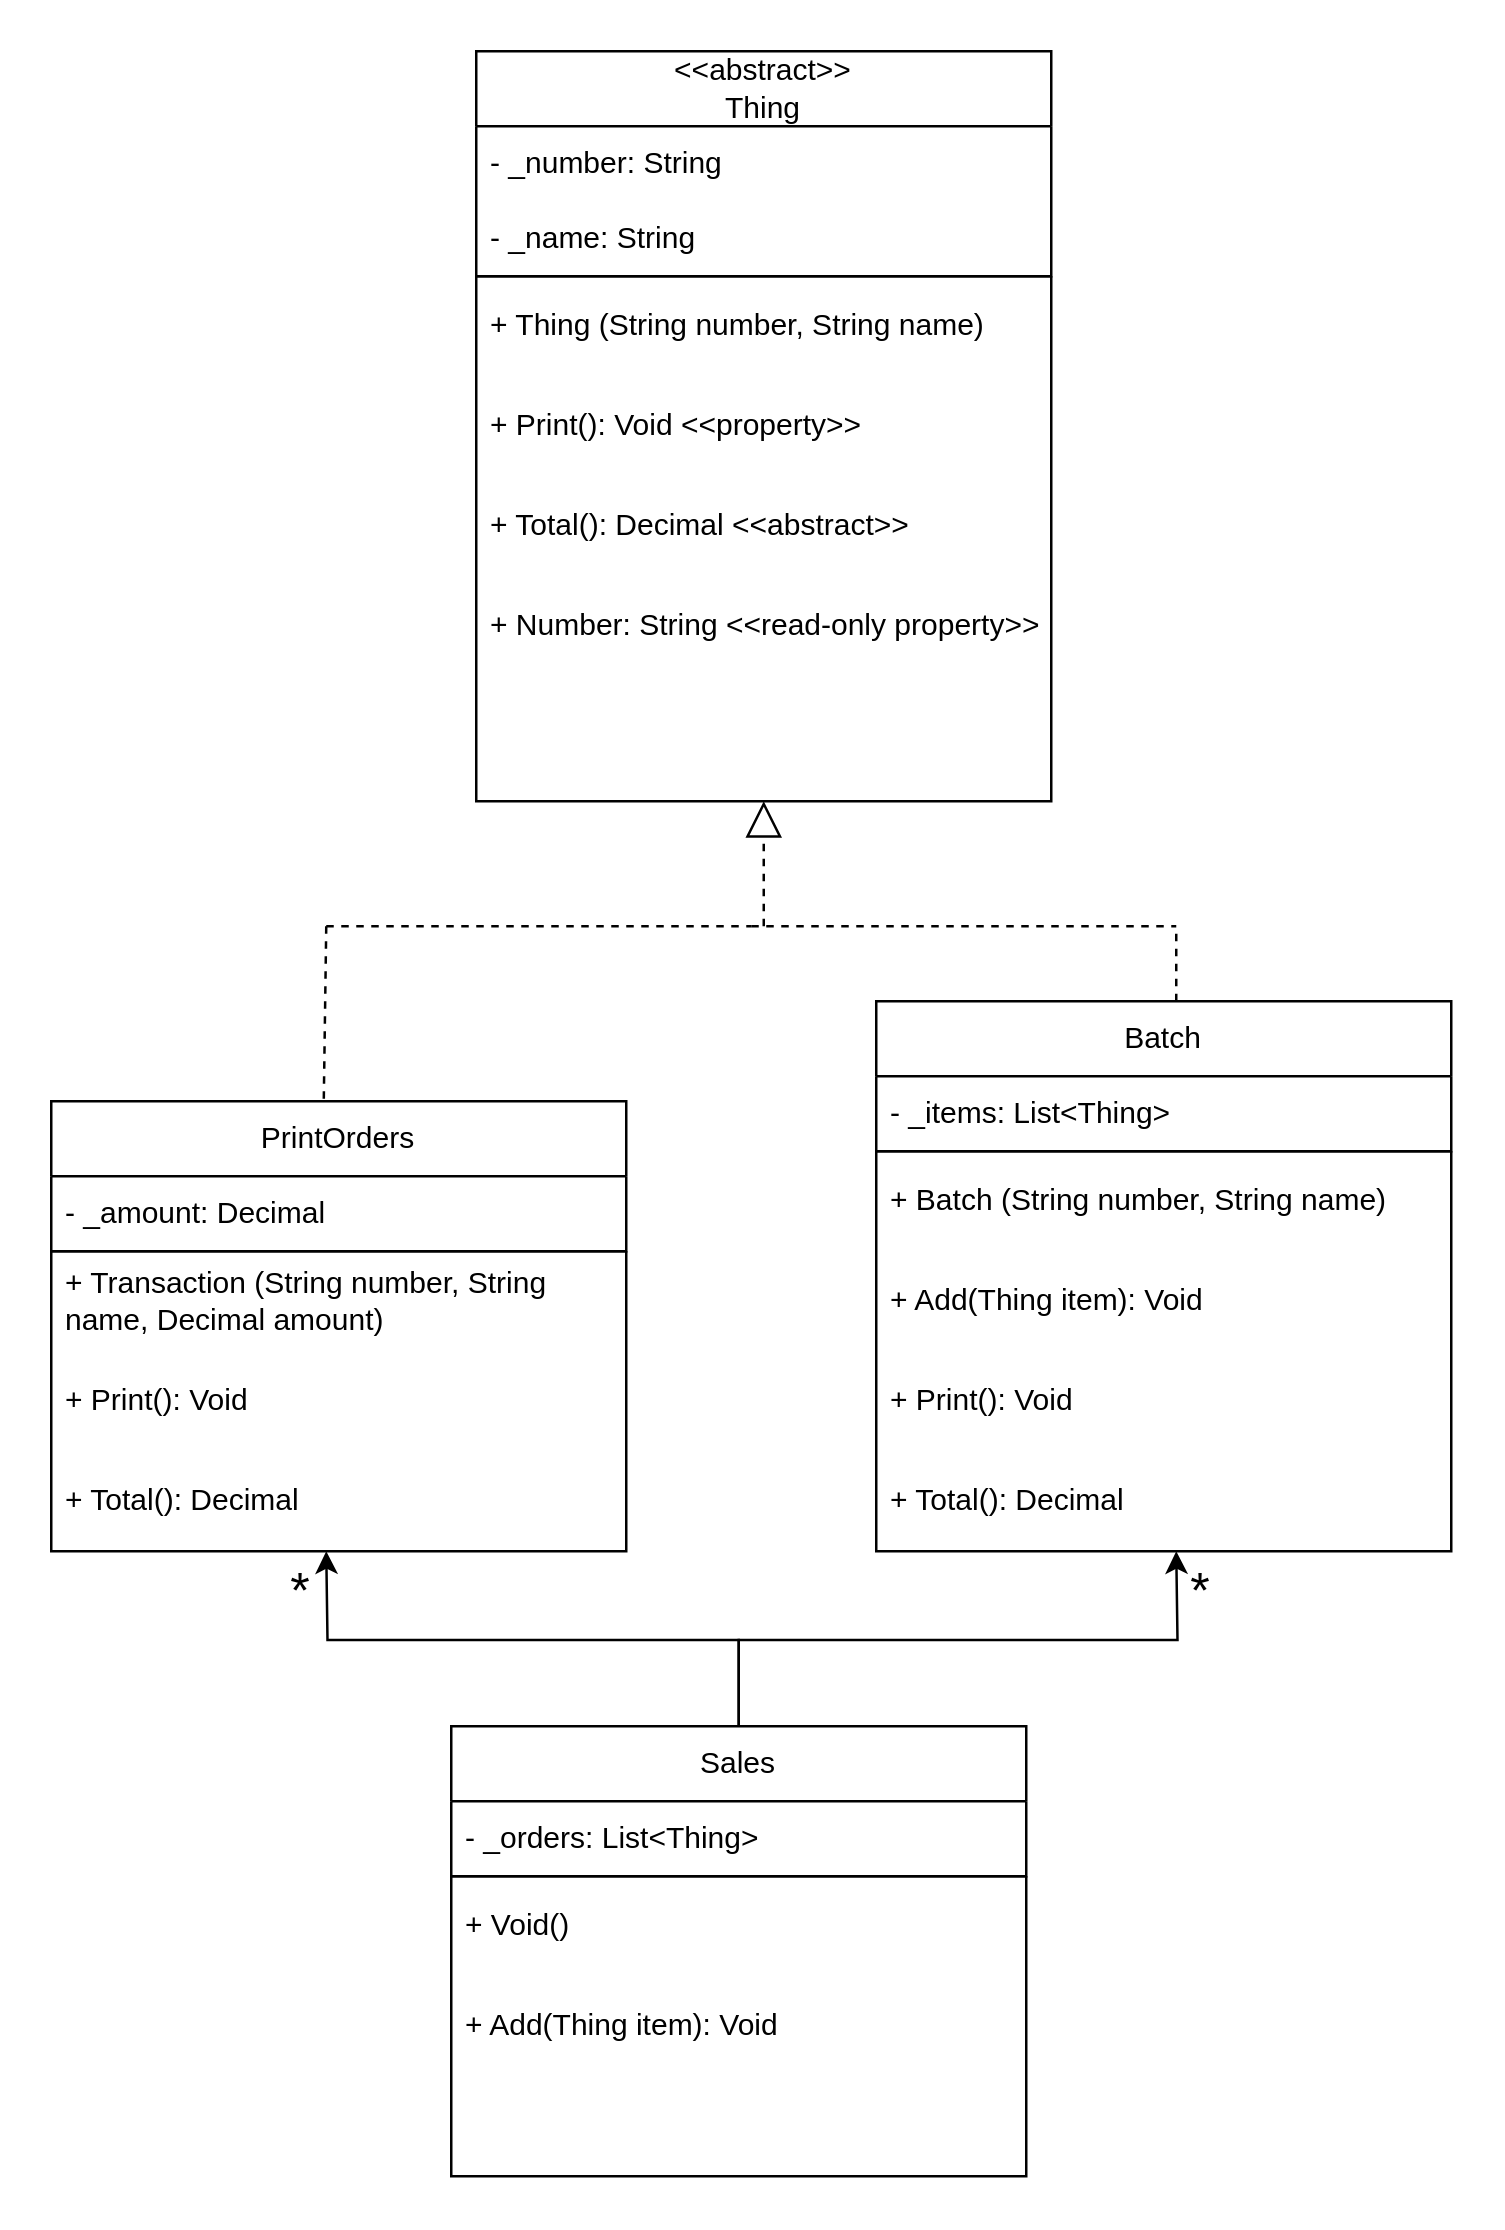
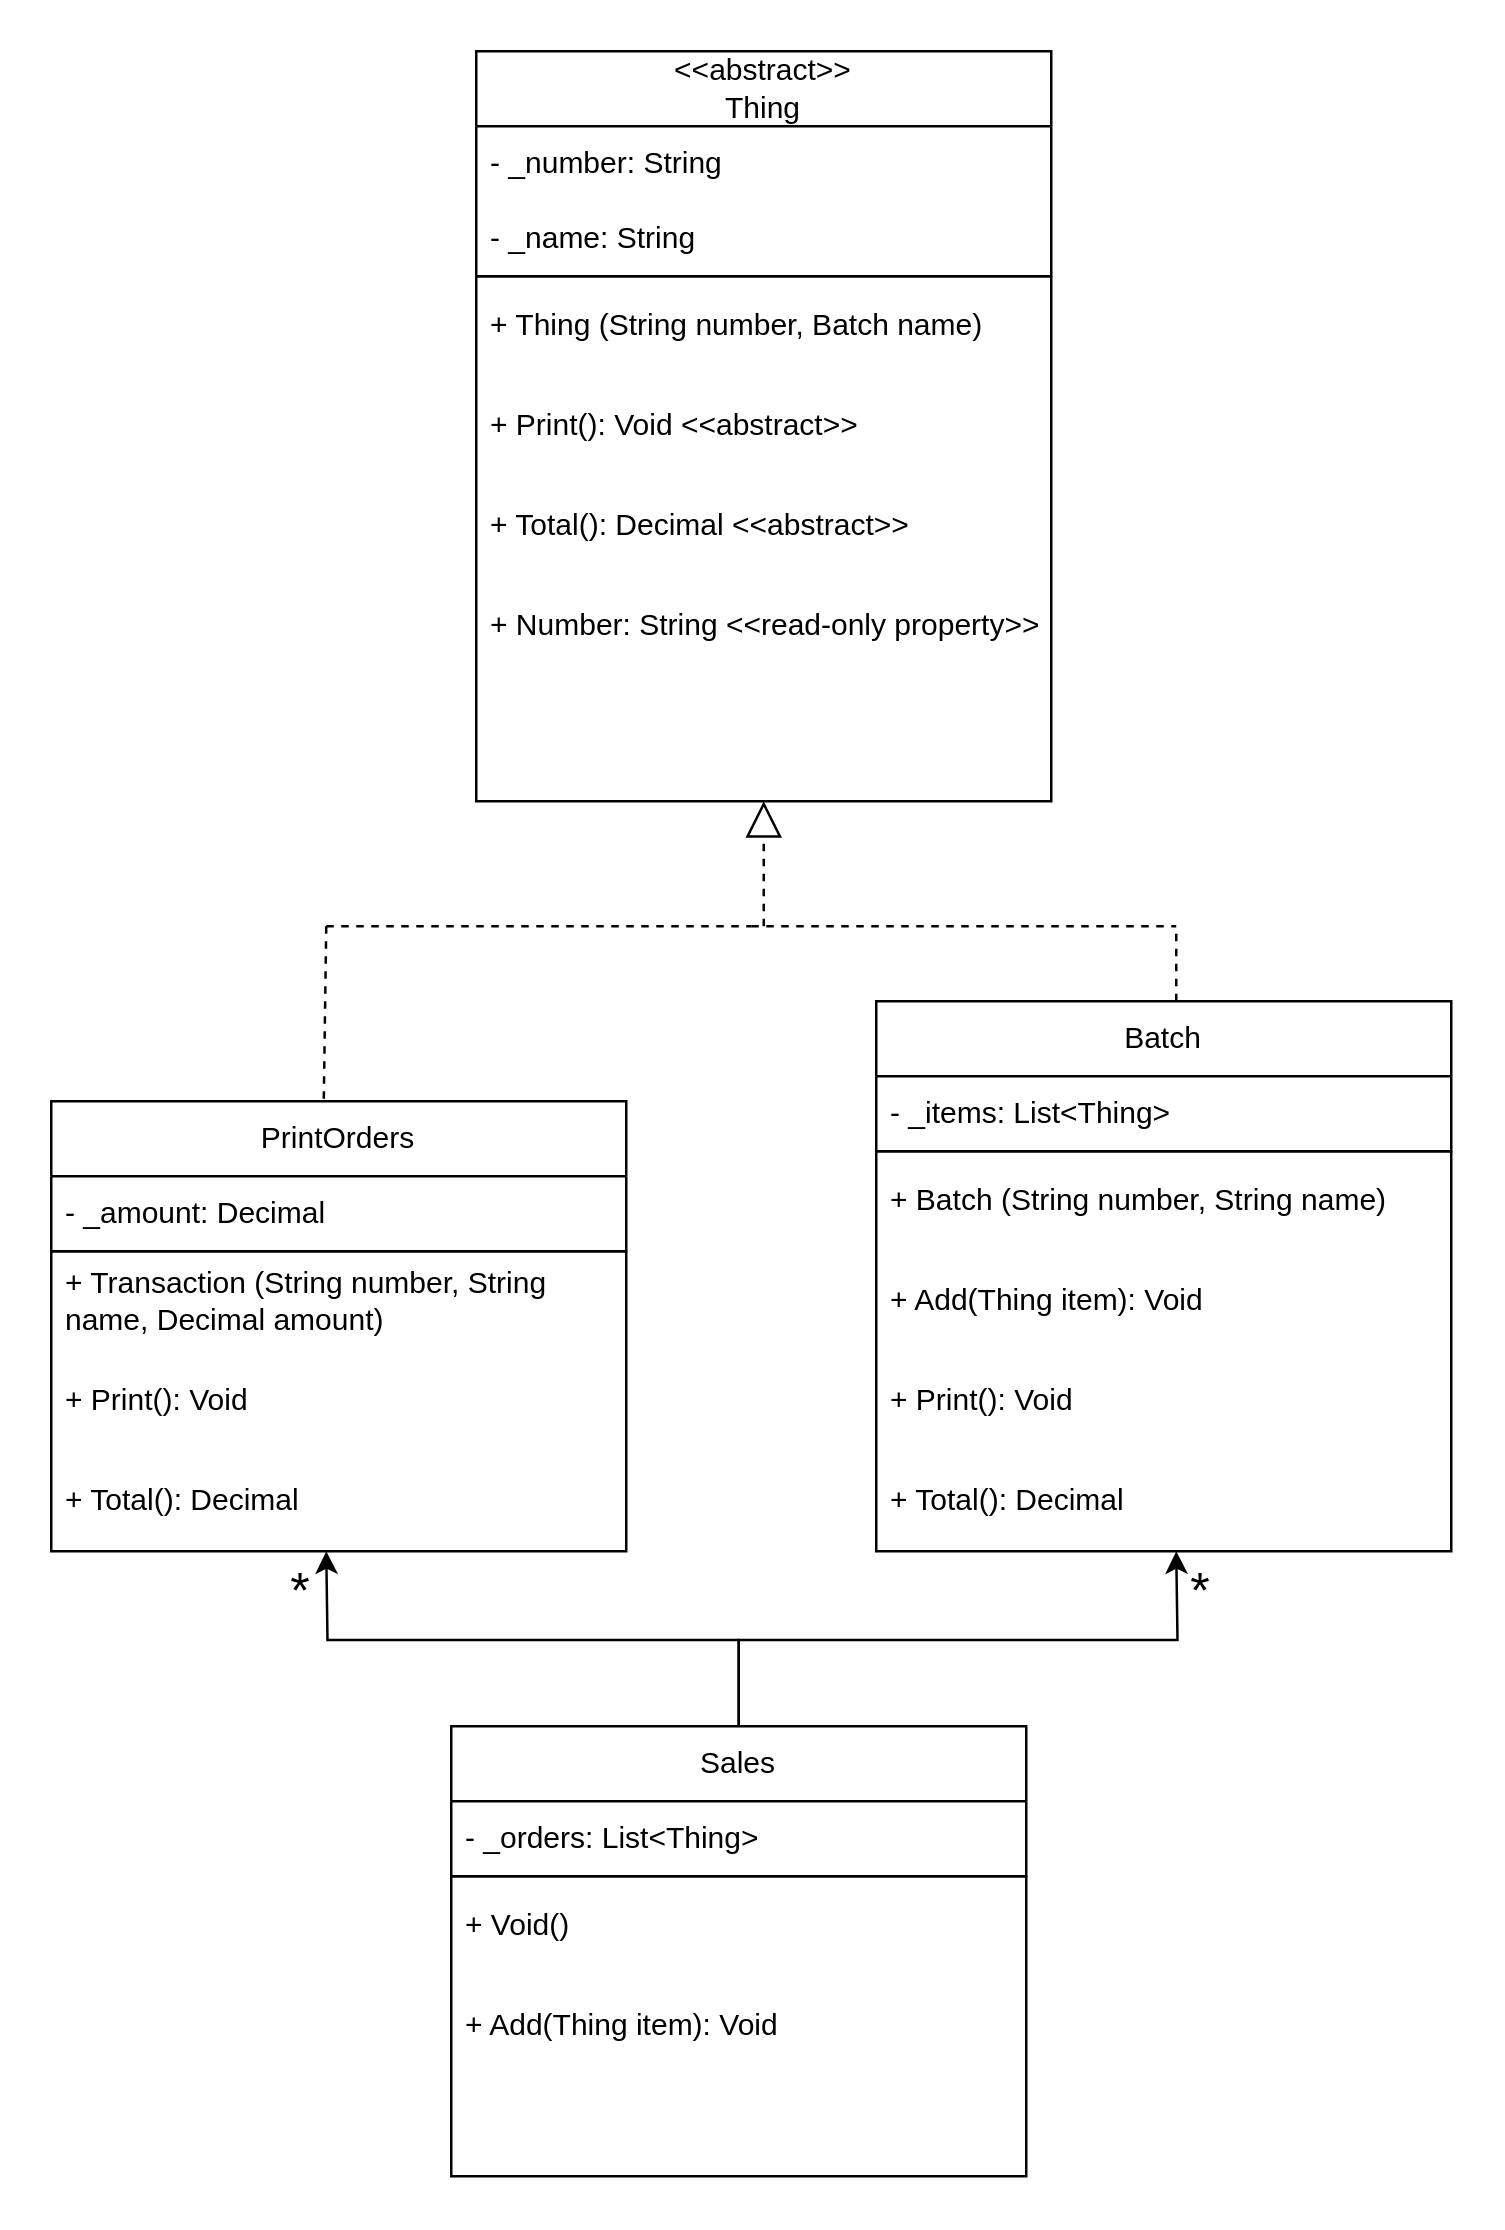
- <mxCell id="6" value="+ Thing (String number, String name)" style="text;align=left;verticalAlign=middle;spacingLeft=4;spacingRight=4;overflow=hidden;points=[[0,0.5],[1,0.5]];portConstraint=eastwest;rotatable=0;whiteSpace=wrap;html=1;labelBackgroundColor=none;strokeColor=none;" parent="5" vertex="1"><mxGeometry width="230" height="40" as="geometry" /></mxCell>
+ <mxCell id="6" value="+ Thing (String number, Batch name)" style="text;align=left;verticalAlign=middle;spacingLeft=4;spacingRight=4;overflow=hidden;points=[[0,0.5],[1,0.5]];portConstraint=eastwest;rotatable=0;whiteSpace=wrap;html=1;labelBackgroundColor=none;strokeColor=none;" parent="5" vertex="1"><mxGeometry width="230" height="40" as="geometry" /></mxCell>
- <mxCell id="7" value="+ Print(): Void &amp;lt;&amp;lt;property&amp;gt;&amp;gt;" style="text;strokeColor=none;fillColor=none;align=left;verticalAlign=middle;spacingLeft=4;spacingRight=4;overflow=hidden;points=[[0,0.5],[1,0.5]];portConstraint=eastwest;rotatable=0;whiteSpace=wrap;html=1;labelBackgroundColor=none;" parent="5" vertex="1"><mxGeometry y="40" width="230" height="40" as="geometry" /></mxCell>
+ <mxCell id="7" value="+ Print(): Void &amp;lt;&amp;lt;abstract&amp;gt;&amp;gt;" style="text;strokeColor=none;fillColor=none;align=left;verticalAlign=middle;spacingLeft=4;spacingRight=4;overflow=hidden;points=[[0,0.5],[1,0.5]];portConstraint=eastwest;rotatable=0;whiteSpace=wrap;html=1;labelBackgroundColor=none;" parent="5" vertex="1"><mxGeometry y="40" width="230" height="40" as="geometry" /></mxCell>
